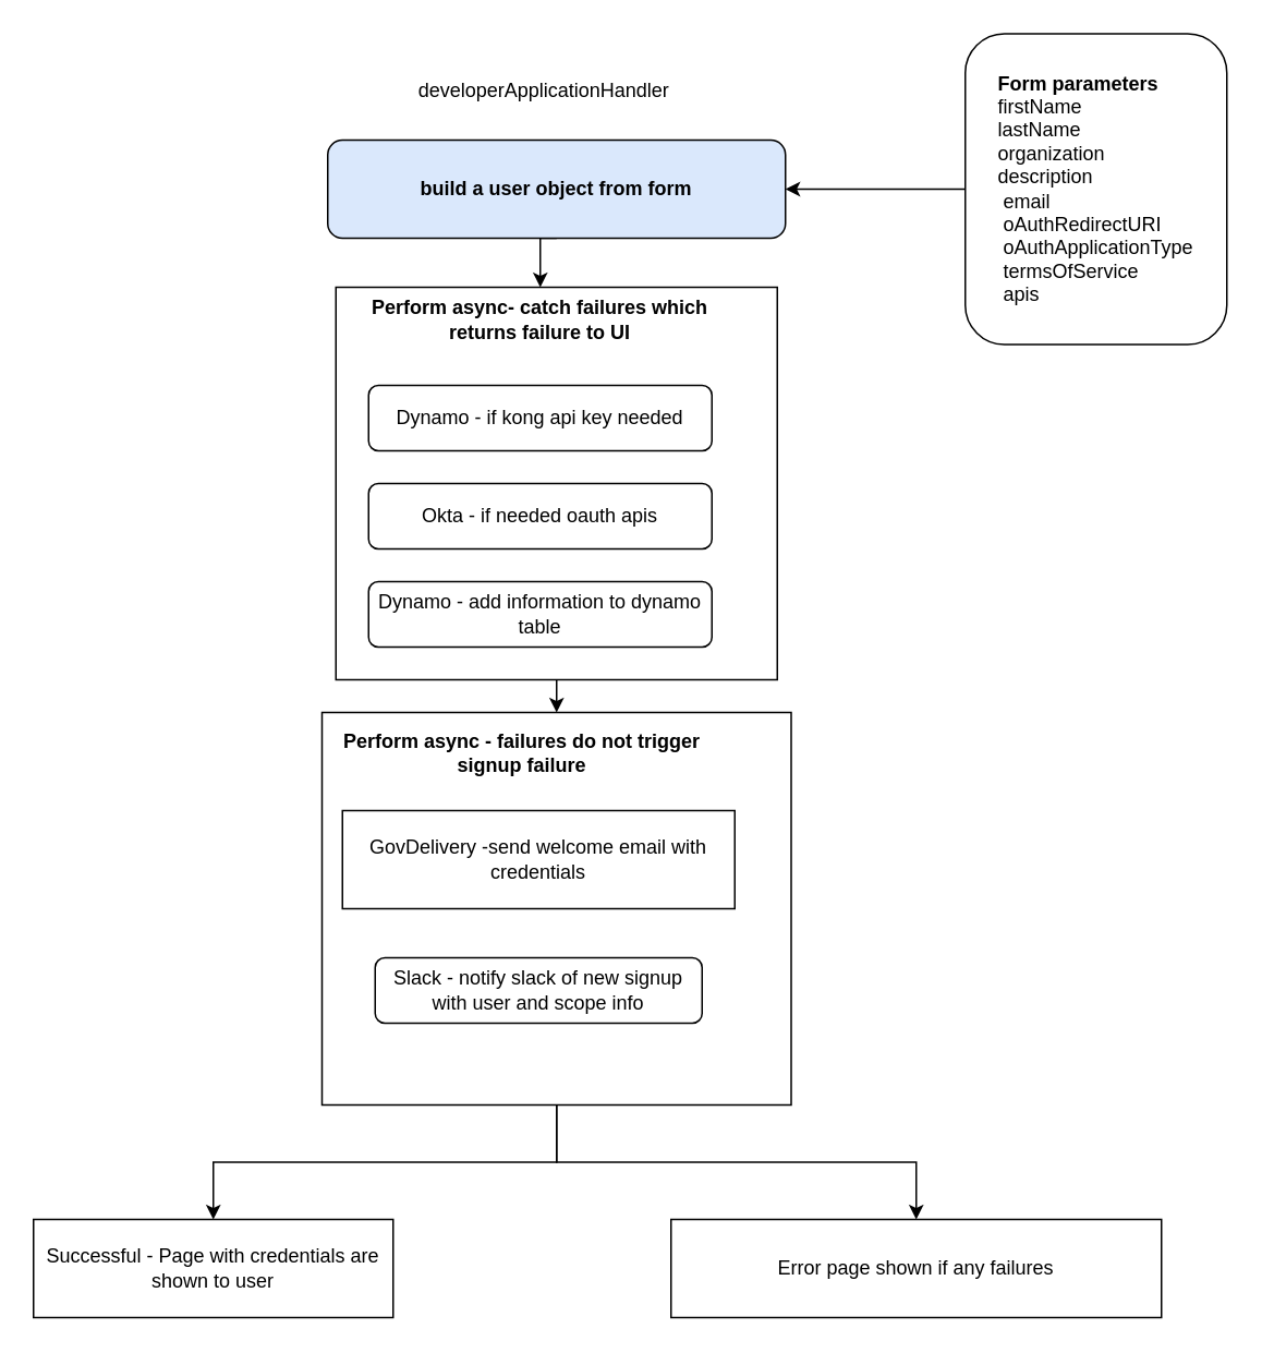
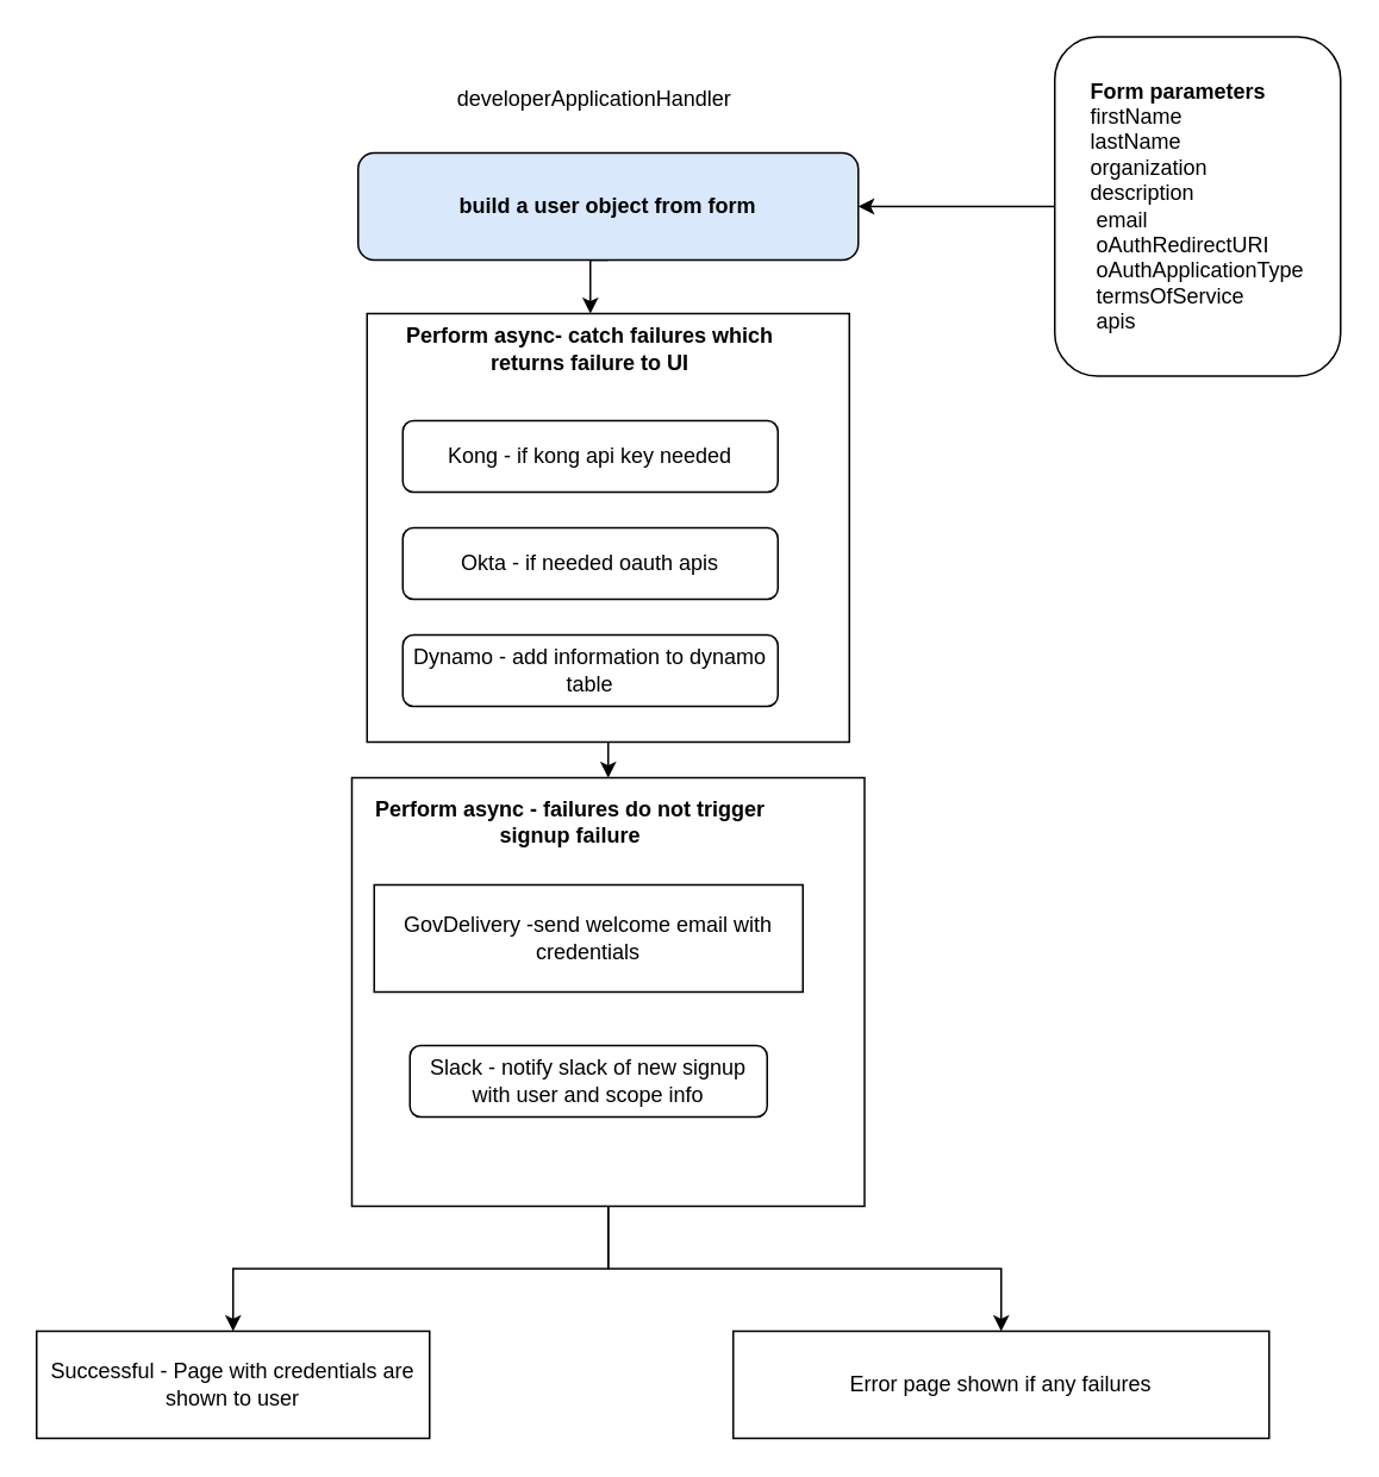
- <mxCell id="8" value="Dynamo - if kong api key needed" style="rounded=1;whiteSpace=wrap;html=1;" vertex="1" parent="1"><mxGeometry x="225" y="235" width="210" height="40" as="geometry" /></mxCell>
+ <mxCell id="8" value="Kong - if kong api key needed" style="rounded=1;whiteSpace=wrap;html=1;" vertex="1" parent="1"><mxGeometry x="225" y="235" width="210" height="40" as="geometry" /></mxCell>
